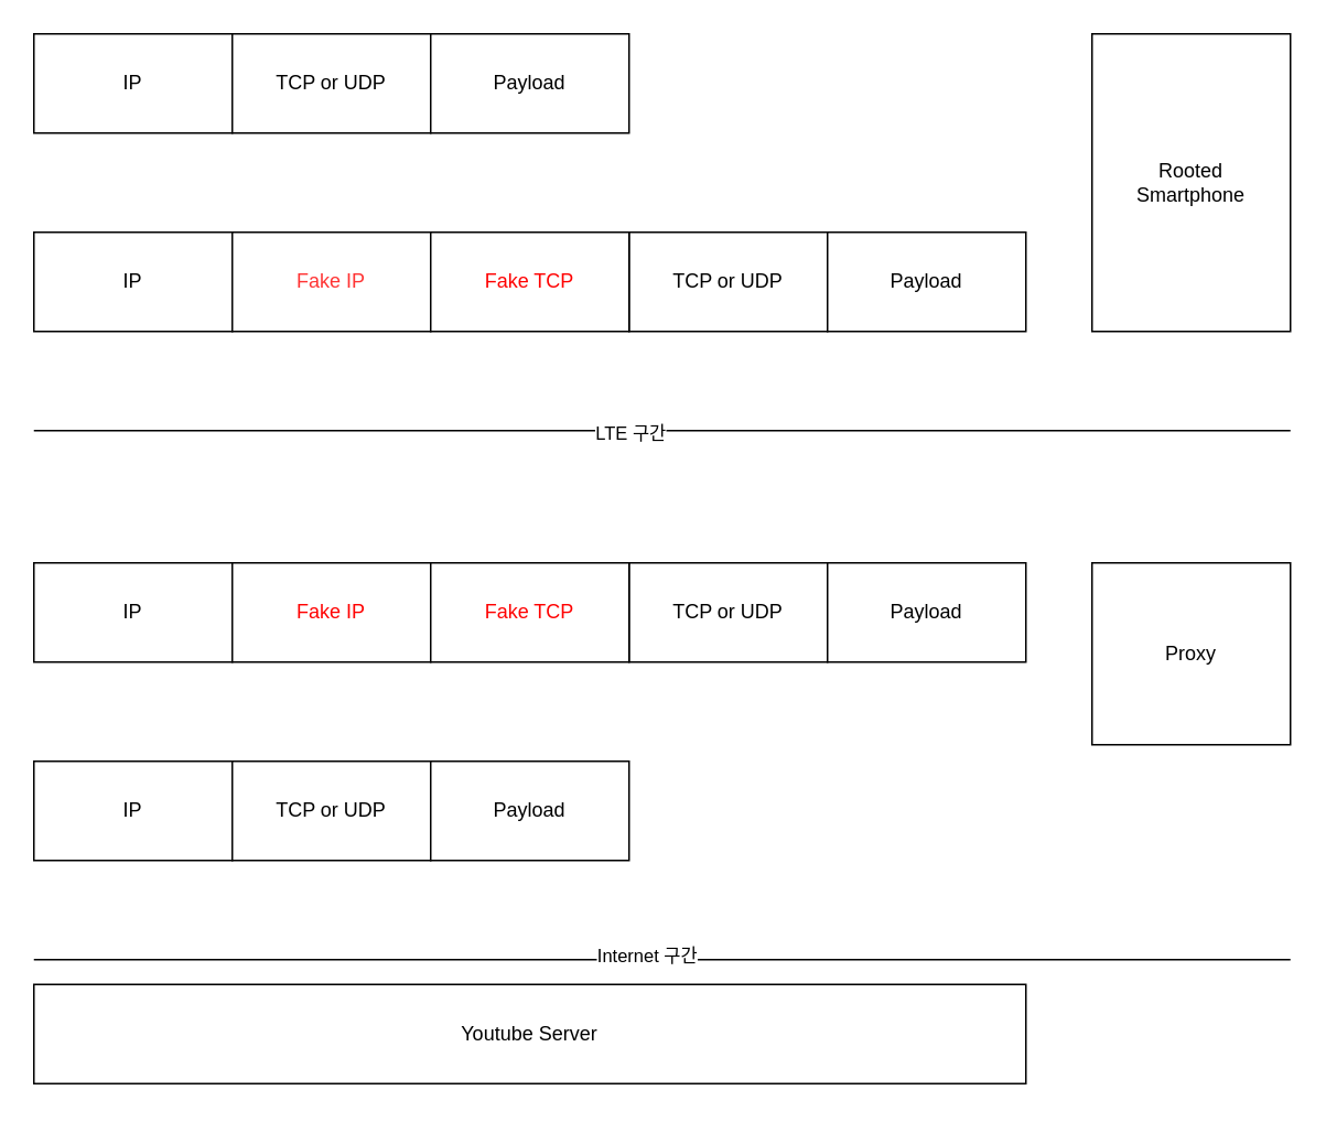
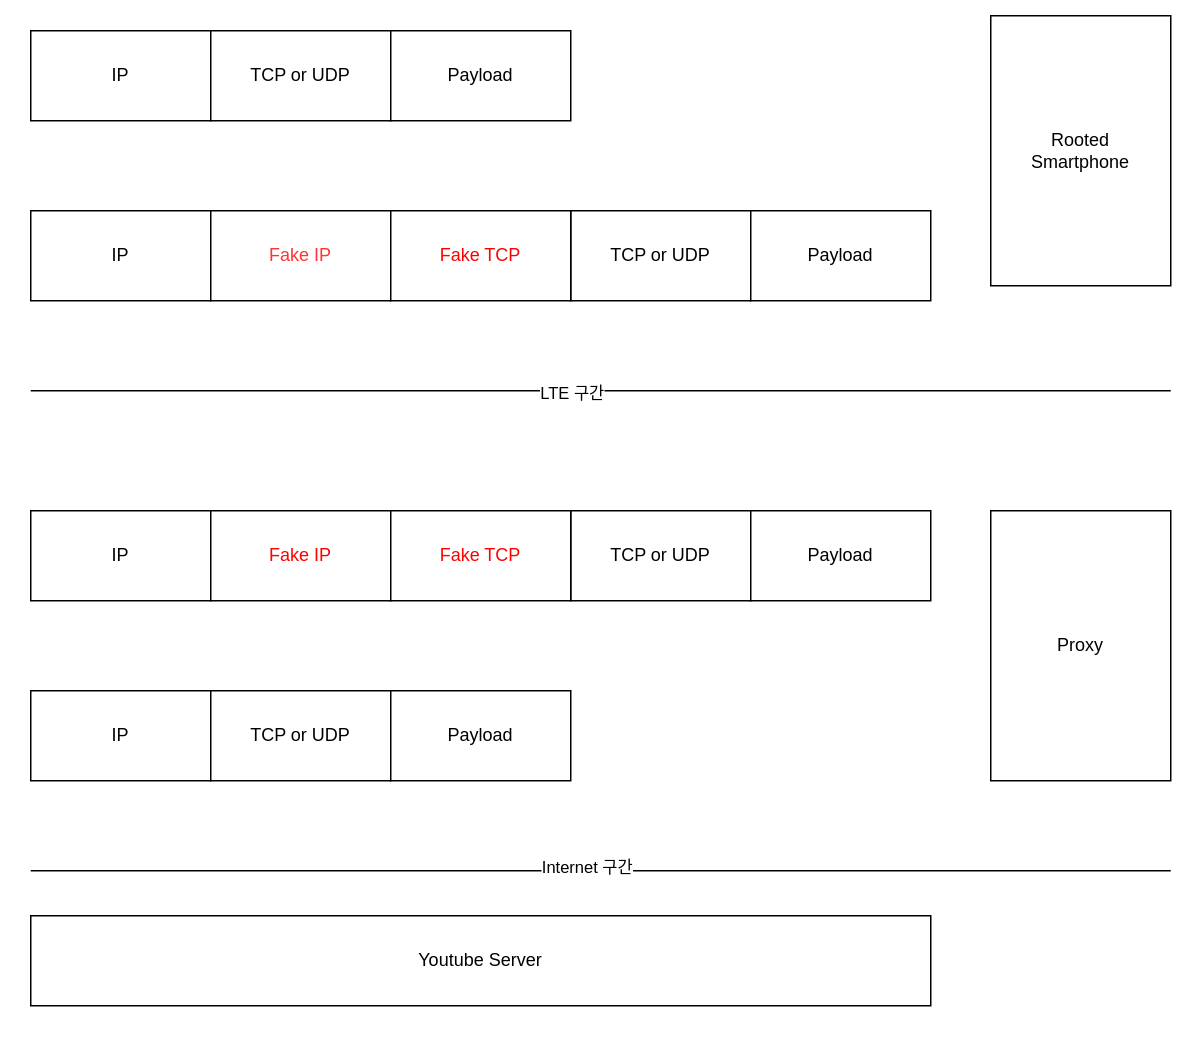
- <mxCell id="20" value="Rooted&lt;br&gt;Smartphone" style="rounded=0;whiteSpace=wrap;html=1;" vertex="1" parent="1"><mxGeometry x="660" y="20" width="120" height="180" as="geometry" /></mxCell>
+ <mxCell id="20" value="Rooted&lt;br&gt;Smartphone" style="rounded=0;whiteSpace=wrap;html=1;" vertex="1" parent="1"><mxGeometry x="660" y="10" width="120" height="180" as="geometry" /></mxCell>
- <mxCell id="21" value="Proxy" style="rounded=0;whiteSpace=wrap;html=1;" vertex="1" parent="1"><mxGeometry x="660" y="340" width="120" height="110" as="geometry" /></mxCell>
+ <mxCell id="21" value="Proxy" style="rounded=0;whiteSpace=wrap;html=1;" vertex="1" parent="1"><mxGeometry x="660" y="340" width="120" height="180" as="geometry" /></mxCell>
- <mxCell id="22" value="Youtube Server" style="rounded=0;whiteSpace=wrap;html=1;" vertex="1" parent="1"><mxGeometry x="20" y="595" width="600" height="60" as="geometry" /></mxCell>
+ <mxCell id="22" value="Youtube Server" style="rounded=0;whiteSpace=wrap;html=1;" vertex="1" parent="1"><mxGeometry x="20" y="610" width="600" height="60" as="geometry" /></mxCell>
